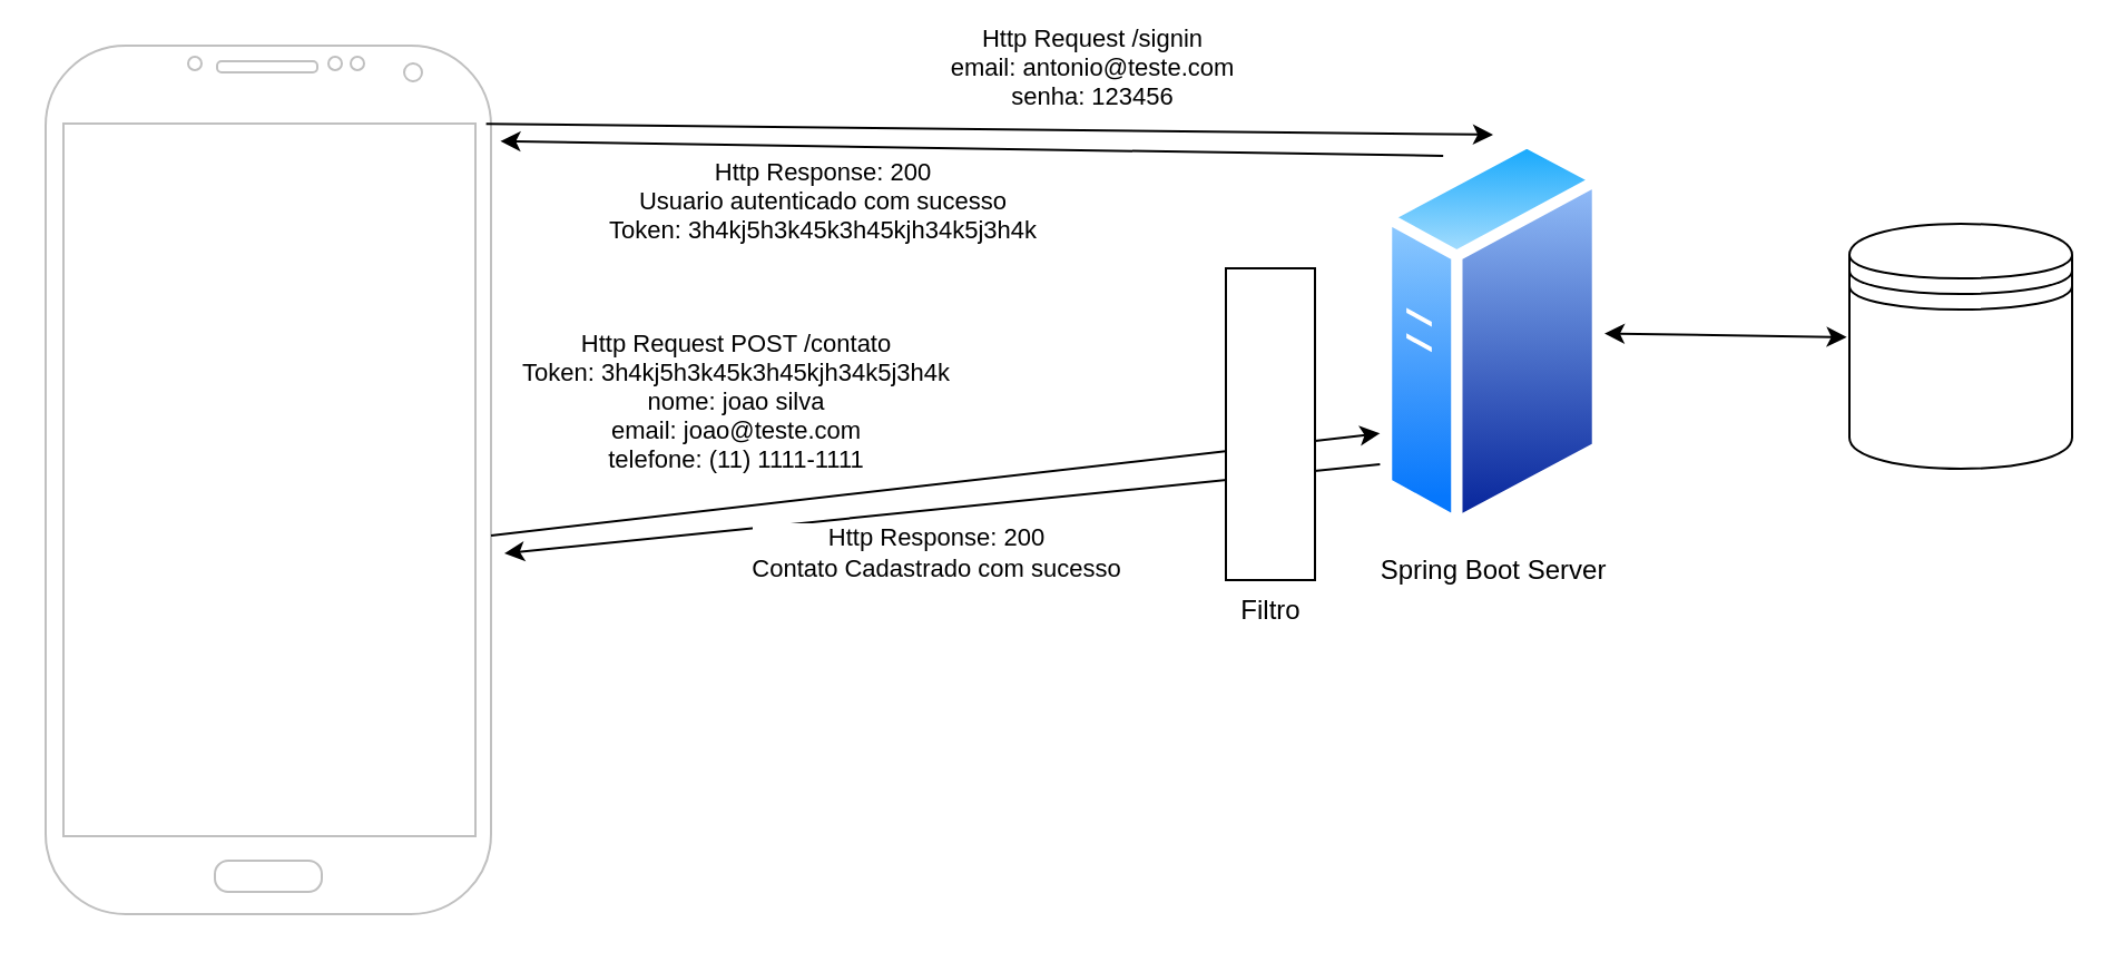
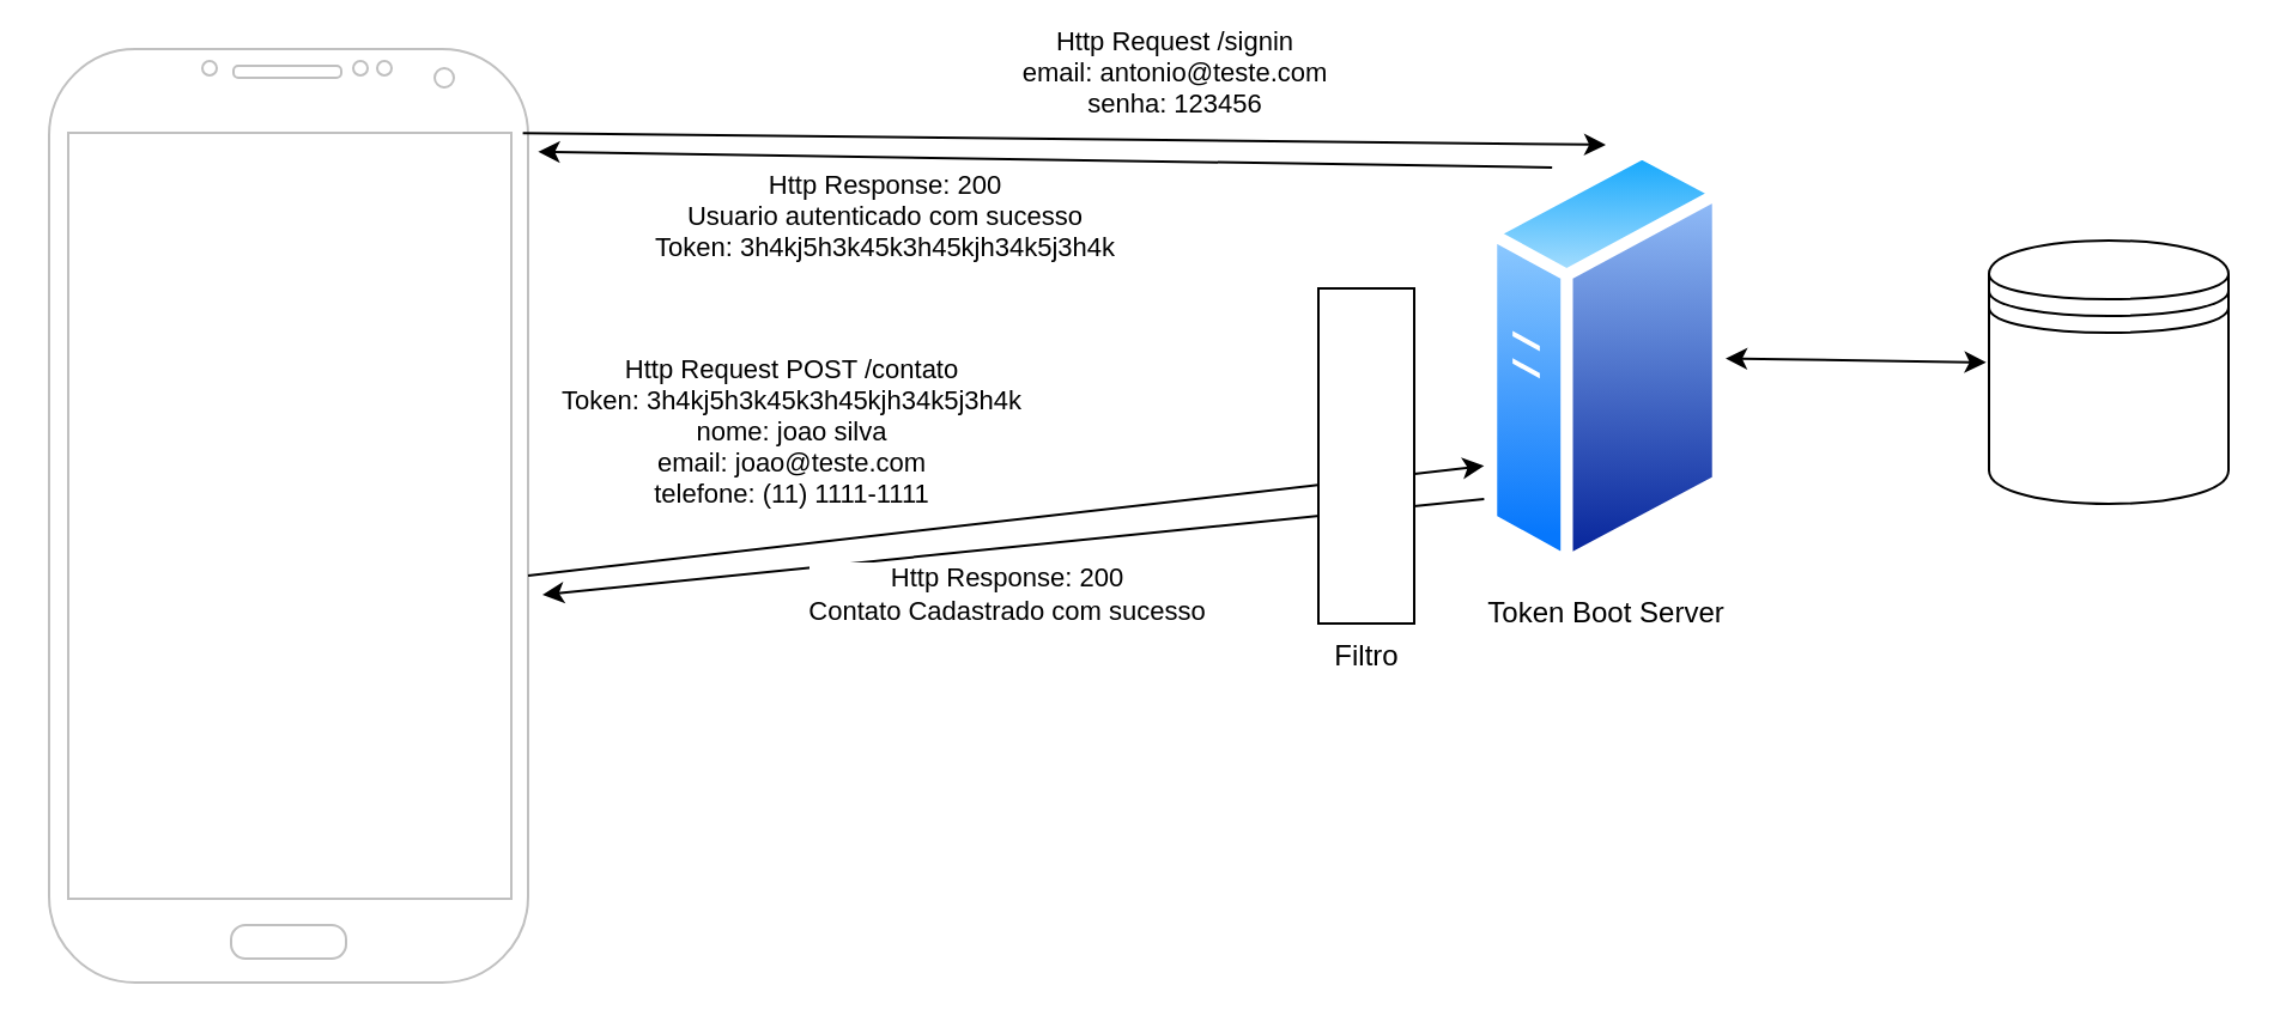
- <mxCell id="3" value="Spring Boot Server" style="image;aspect=fixed;perimeter=ellipsePerimeter;html=1;align=center;shadow=0;dashed=0;spacingTop=3;image=img/lib/active_directory/generic_server.svg;" vertex="1" parent="1"><mxGeometry x="620" y="60" width="100" height="178.57" as="geometry" /></mxCell>
+ <mxCell id="3" value="Token Boot Server" style="image;aspect=fixed;perimeter=ellipsePerimeter;html=1;align=center;shadow=0;dashed=0;spacingTop=3;image=img/lib/active_directory/generic_server.svg;" vertex="1" parent="1"><mxGeometry x="620" y="60" width="100" height="178.57" as="geometry" /></mxCell>
